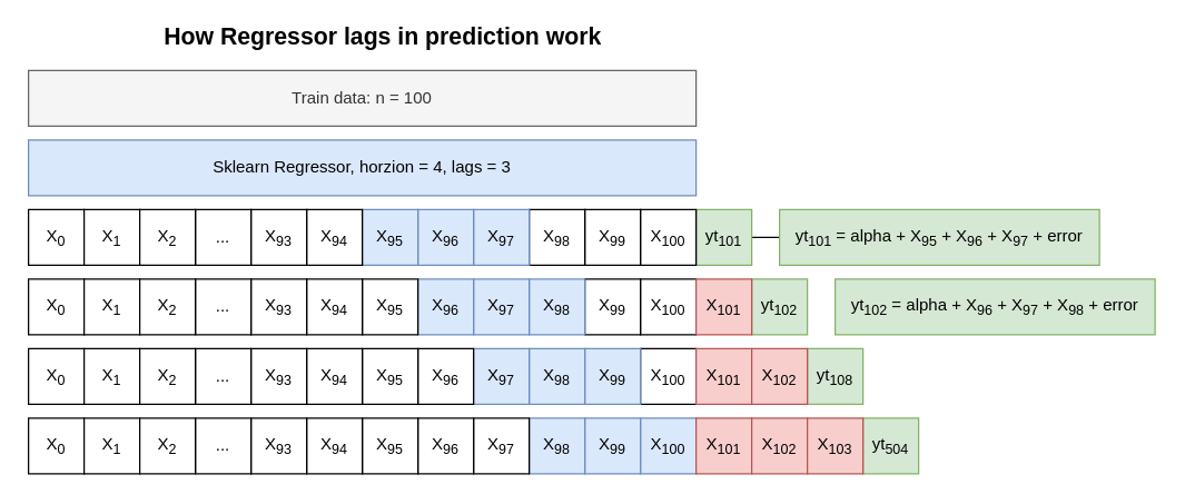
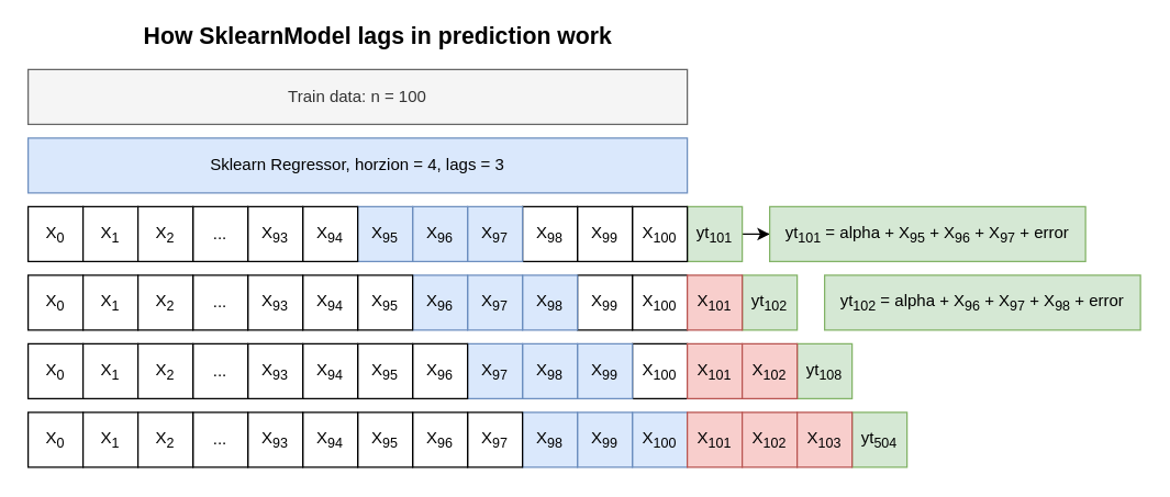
- <mxCell id="3" value="&lt;h1 style=&quot;font-size: 17px&quot;&gt;How Regressor lags in prediction work&lt;/h1&gt;" style="text;html=1;strokeColor=none;fillColor=none;spacing=5;spacingTop=-20;whiteSpace=wrap;overflow=hidden;rounded=0;fontSize=17;textDirection=ltr;align=center;verticalAlign=middle;" parent="1" vertex="1"><mxGeometry x="30" y="20" width="490" height="24" as="geometry" /></mxCell>
+ <mxCell id="3" value="&lt;h1 style=&quot;font-size: 17px&quot;&gt;How SklearnModel lags in prediction work&lt;/h1&gt;" style="text;html=1;strokeColor=none;fillColor=none;spacing=5;spacingTop=-20;whiteSpace=wrap;overflow=hidden;rounded=0;fontSize=17;textDirection=ltr;align=center;verticalAlign=middle;" parent="1" vertex="1"><mxGeometry x="30" y="20" width="490" height="24" as="geometry" /></mxCell>
- <mxCell id="5" value="" style="edgeStyle=orthogonalEdgeStyle;rounded=0;orthogonalLoop=1;jettySize=auto;html=1;fontSize=12;endArrow=none;" parent="1" source="6" target="7" edge="1"><mxGeometry relative="1" as="geometry" /></mxCell>
+ <mxCell id="5" value="" style="edgeStyle=orthogonalEdgeStyle;rounded=0;orthogonalLoop=1;jettySize=auto;html=1;fontSize=12;" parent="1" source="6" target="7" edge="1"><mxGeometry relative="1" as="geometry" /></mxCell>
